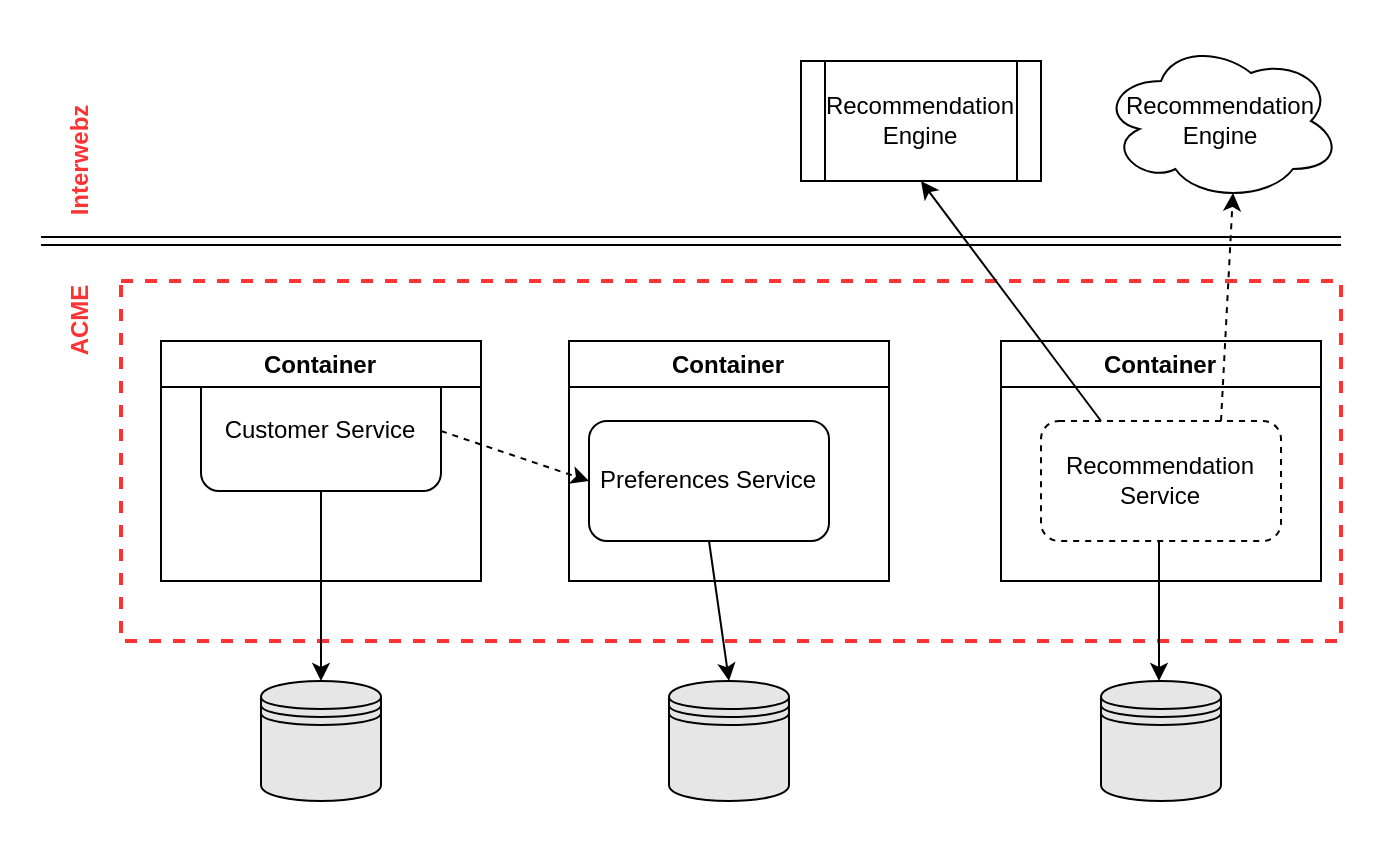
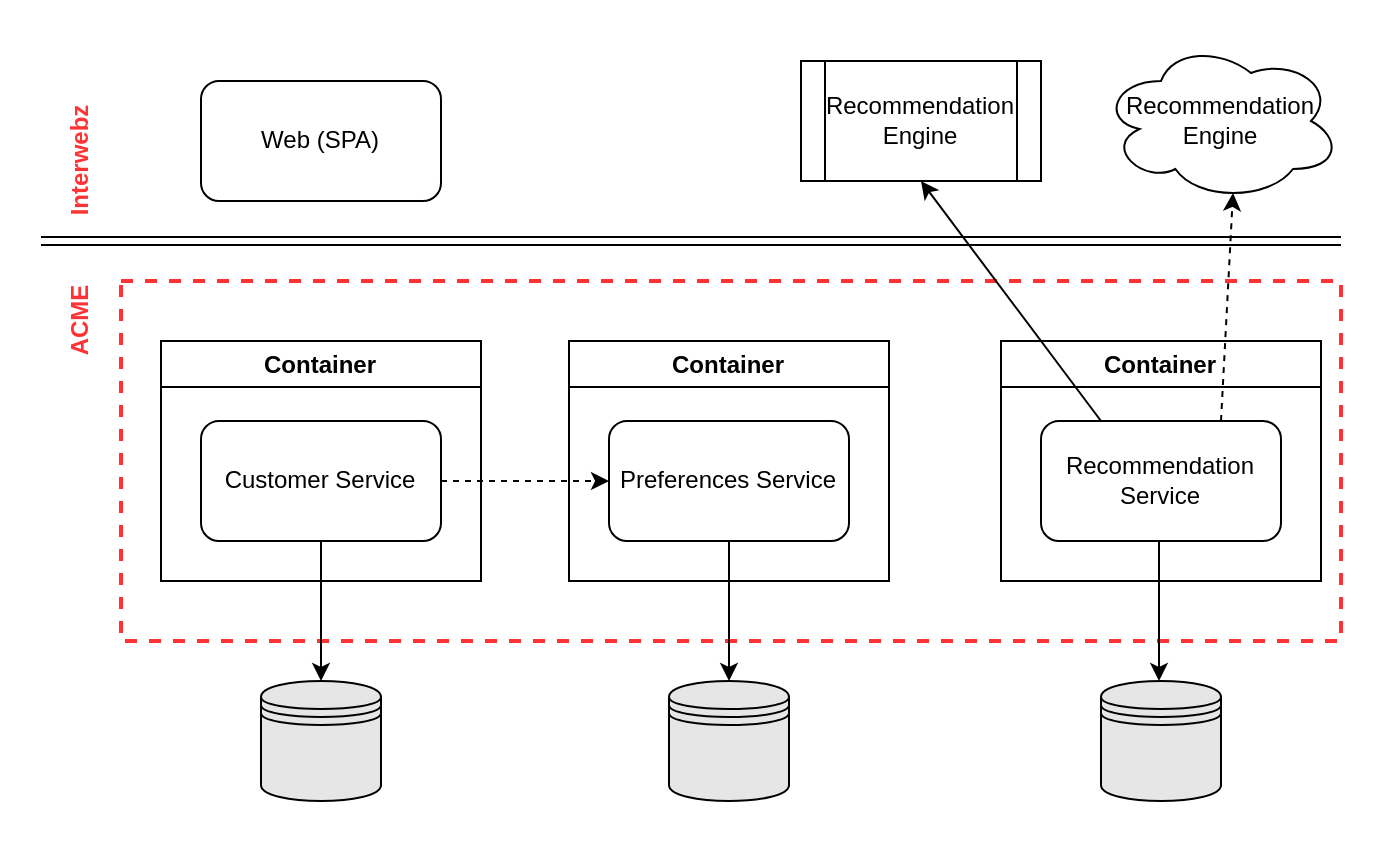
+ <mxCell id="6" value="Web (SPA)" style="rounded=1;whiteSpace=wrap;html=1;fillColor=none;" vertex="1" parent="1"><mxGeometry x="100" y="40" width="120" height="60" as="geometry" /></mxCell>
- <mxCell id="3" value="Customer Service" style="rounded=1;whiteSpace=wrap;html=1;fillColor=none;" vertex="1" parent="1"><mxGeometry x="100" y="185" width="120" height="60" as="geometry" /></mxCell>
+ <mxCell id="3" value="Customer Service" style="rounded=1;whiteSpace=wrap;html=1;fillColor=none;" vertex="1" parent="1"><mxGeometry x="100" y="210" width="120" height="60" as="geometry" /></mxCell>
- <mxCell id="4" value="Preferences Service" style="rounded=1;whiteSpace=wrap;html=1;fillColor=none;" vertex="1" parent="1"><mxGeometry x="294" y="210" width="120" height="60" as="geometry" /></mxCell>
+ <mxCell id="4" value="Preferences Service" style="rounded=1;whiteSpace=wrap;html=1;fillColor=none;" vertex="1" parent="1"><mxGeometry x="304" y="210" width="120" height="60" as="geometry" /></mxCell>
- <mxCell id="5" value="Recommendation Service" style="rounded=1;whiteSpace=wrap;html=1;fillColor=none;dashed=1;" vertex="1" parent="1"><mxGeometry x="520" y="210" width="120" height="60" as="geometry" /></mxCell>
+ <mxCell id="5" value="Recommendation Service" style="rounded=1;whiteSpace=wrap;html=1;fillColor=none;" vertex="1" parent="1"><mxGeometry x="520" y="210" width="120" height="60" as="geometry" /></mxCell>
